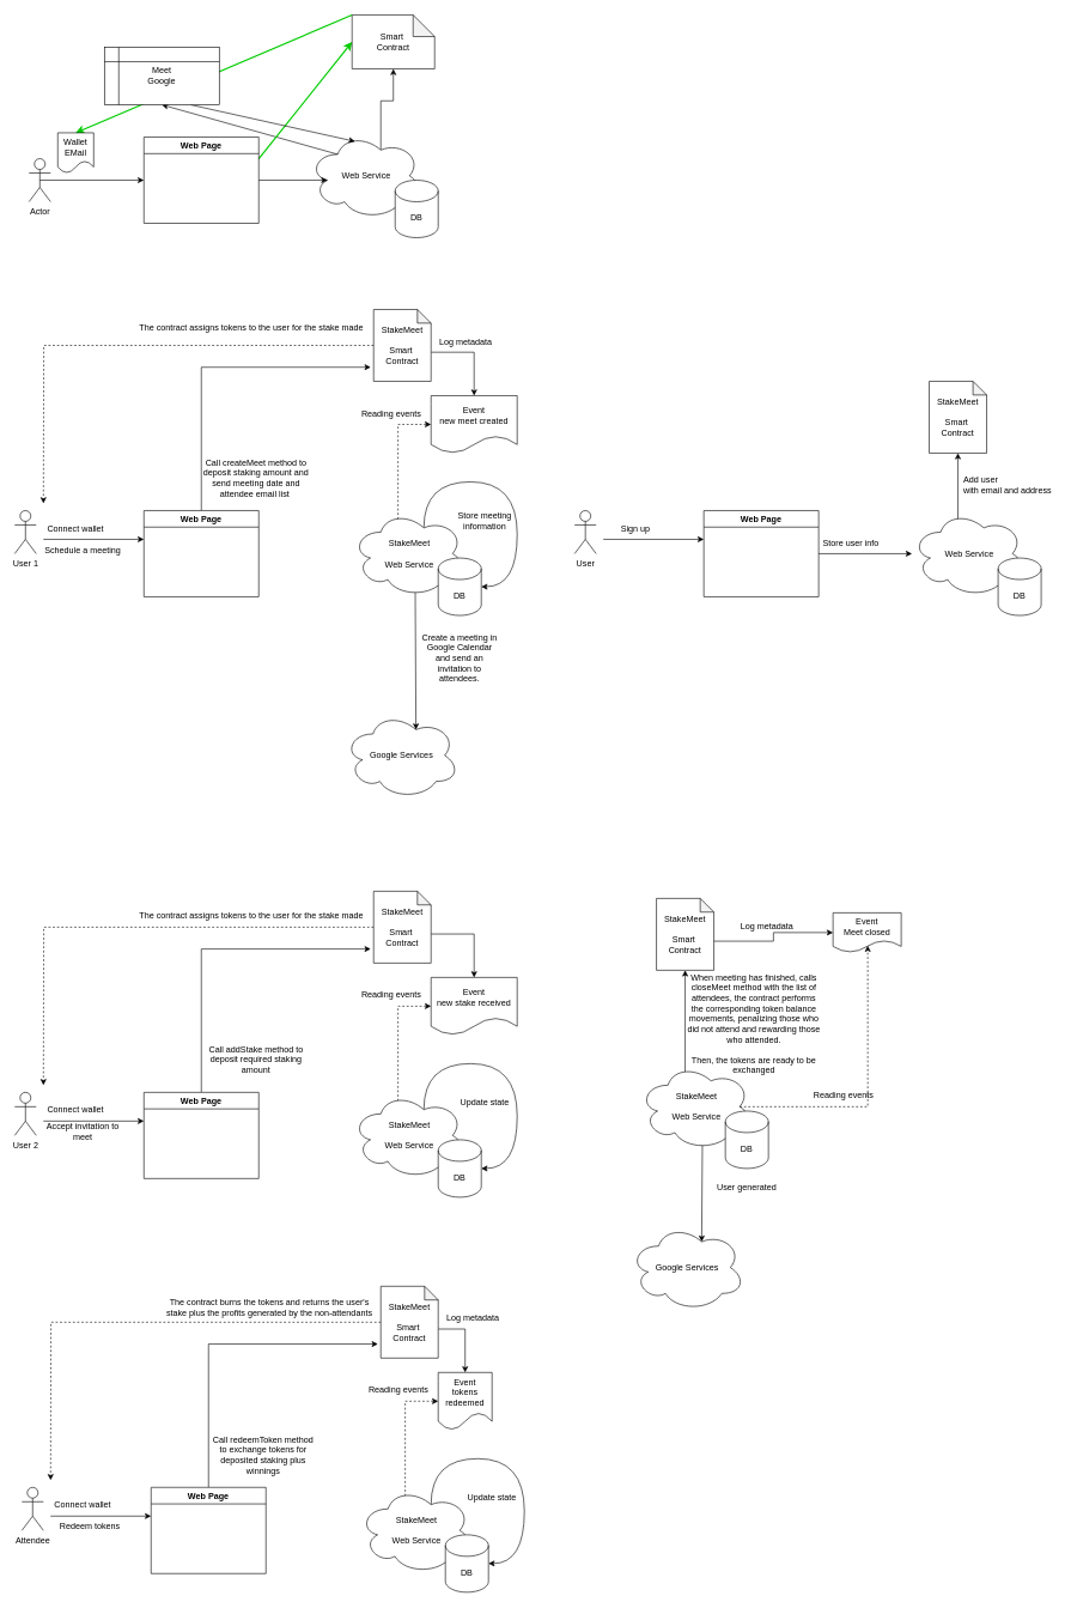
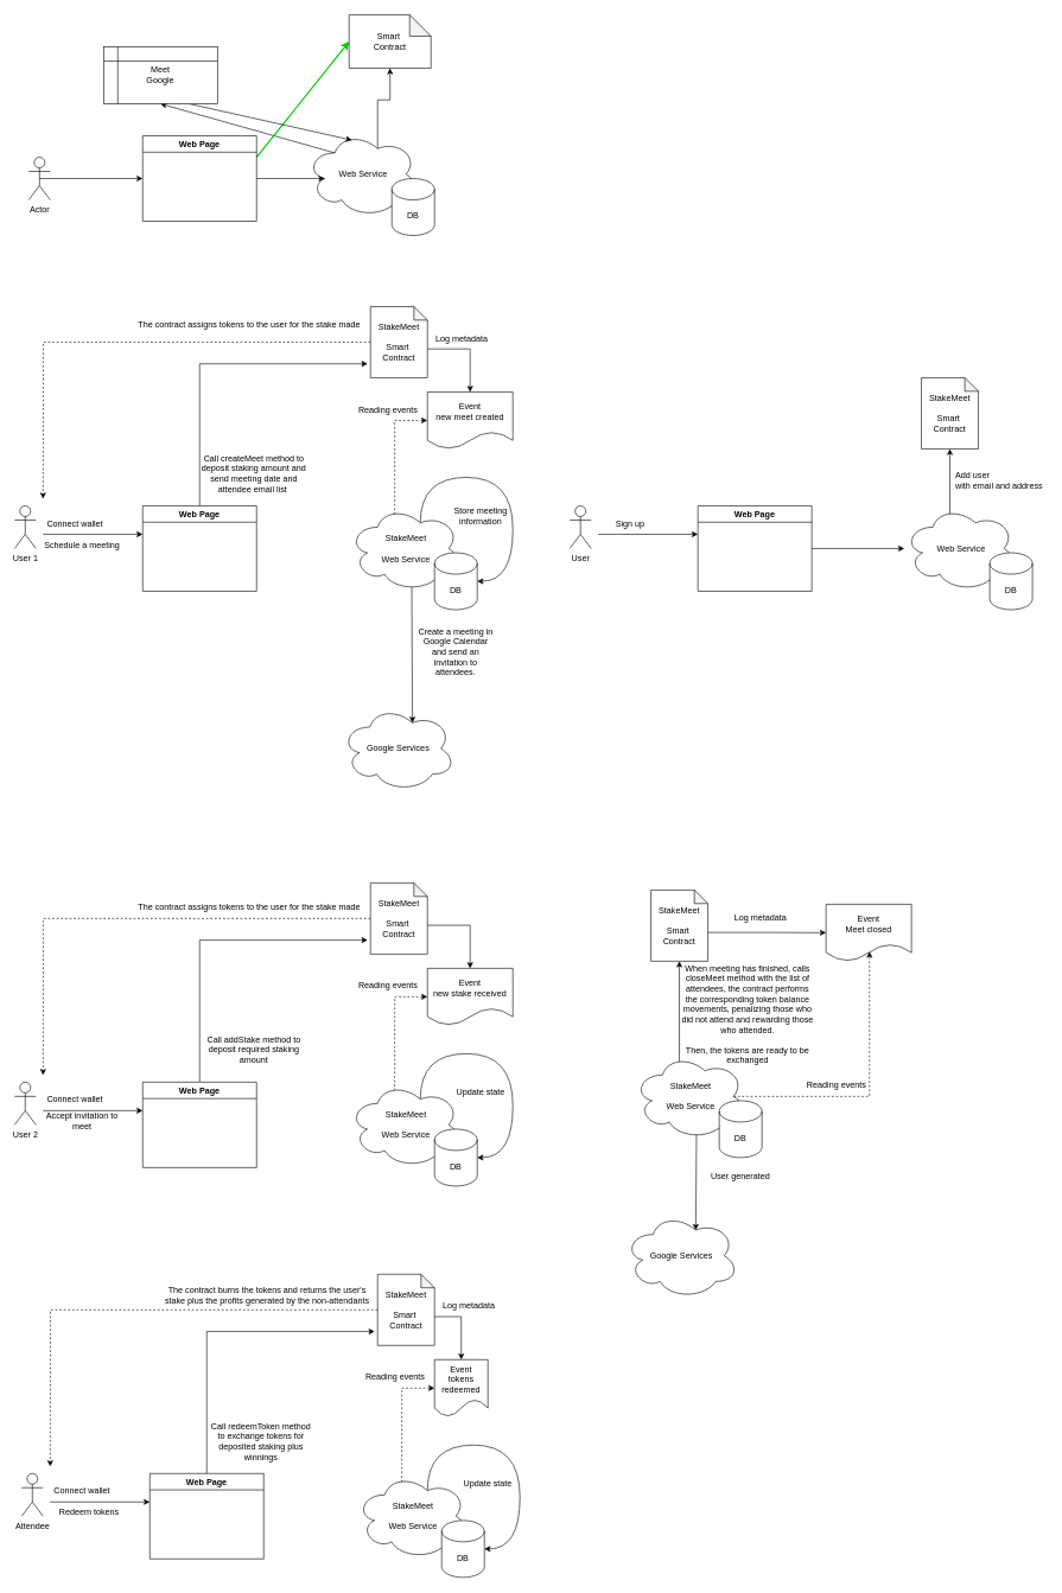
- <mxCell id="8" style="edgeStyle=none;rounded=0;orthogonalLoop=1;jettySize=auto;html=1;exitX=0;exitY=0;exitDx=0;exitDy=0;exitPerimeter=0;entryX=0.5;entryY=0;entryDx=0;entryDy=0;strokeColor=#00CC00;strokeWidth=2;" edge="1" parent="1" source="9" target="15"><mxGeometry relative="1" as="geometry" /></mxCell>
- <mxCell id="15" value="Wallet&lt;br&gt;EMail" style="shape=document;whiteSpace=wrap;html=1;boundedLbl=1;" vertex="1" parent="1"><mxGeometry x="80" y="184" width="50" height="56" as="geometry" /></mxCell>
- <mxCell id="43" value="Store user info" style="text;html=1;strokeColor=none;fillColor=none;align=center;verticalAlign=middle;whiteSpace=wrap;rounded=0;" vertex="1" parent="1"><mxGeometry x="1140" y="740" width="90" height="30" as="geometry" /></mxCell>
- <mxCell id="73" value="Event&lt;br&gt;Meet closed" style="shape=document;whiteSpace=wrap;html=1;boundedLbl=1;" vertex="1" parent="1"><mxGeometry x="1160" y="1270.003" width="95" height="55" as="geometry" /></mxCell>
+ <mxCell id="73" value="Event&lt;br&gt;Meet closed" style="shape=document;whiteSpace=wrap;html=1;boundedLbl=1;" vertex="1" parent="1"><mxGeometry x="1160" y="1270.003" width="120" height="80" as="geometry" /></mxCell>
